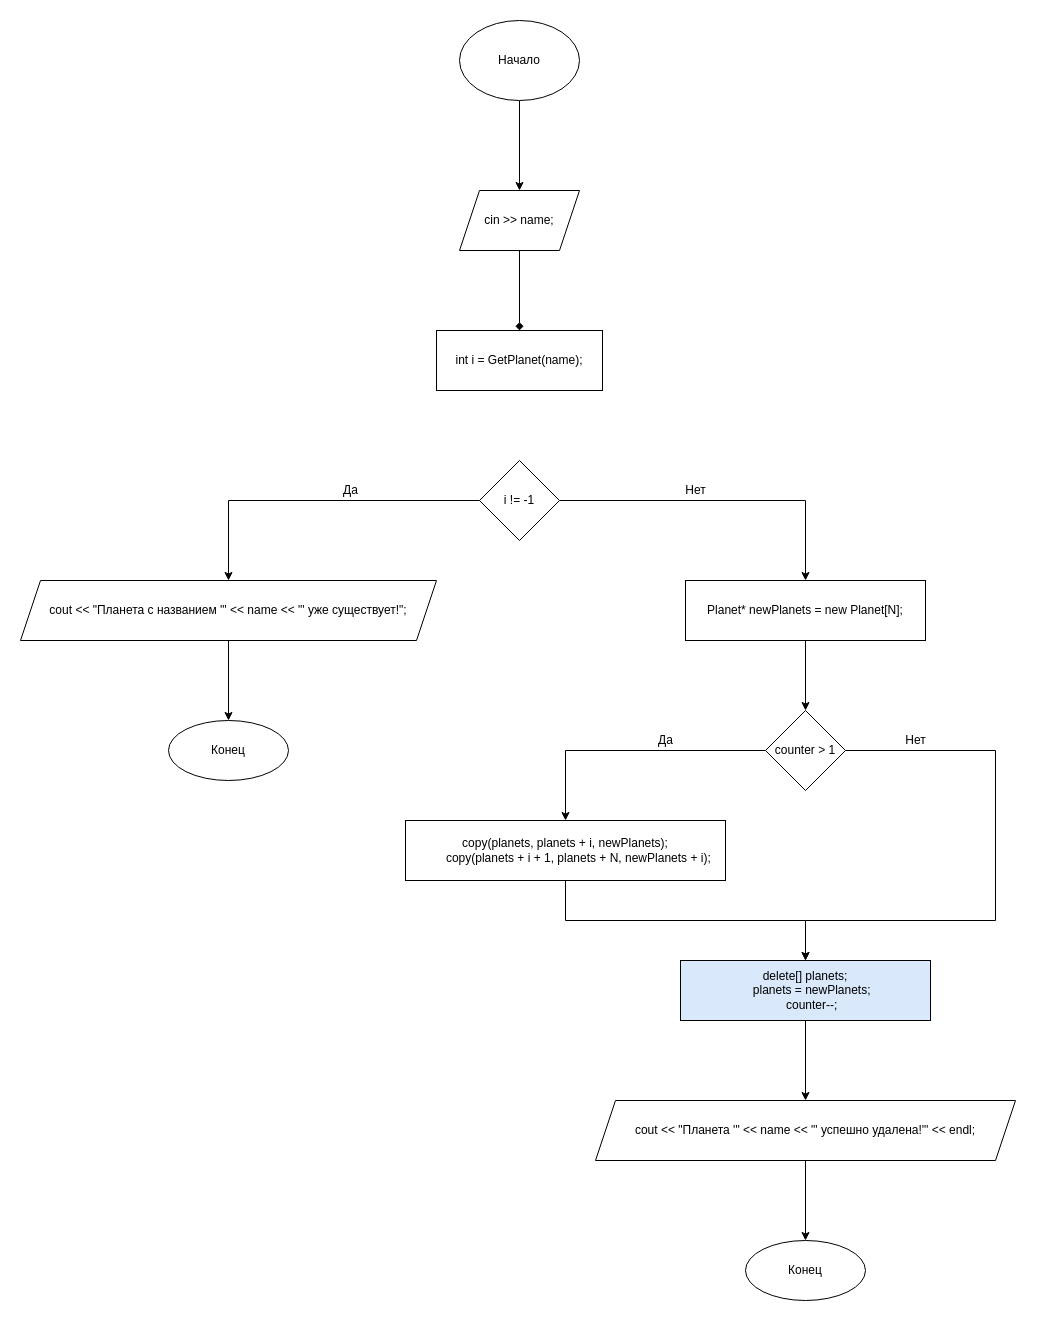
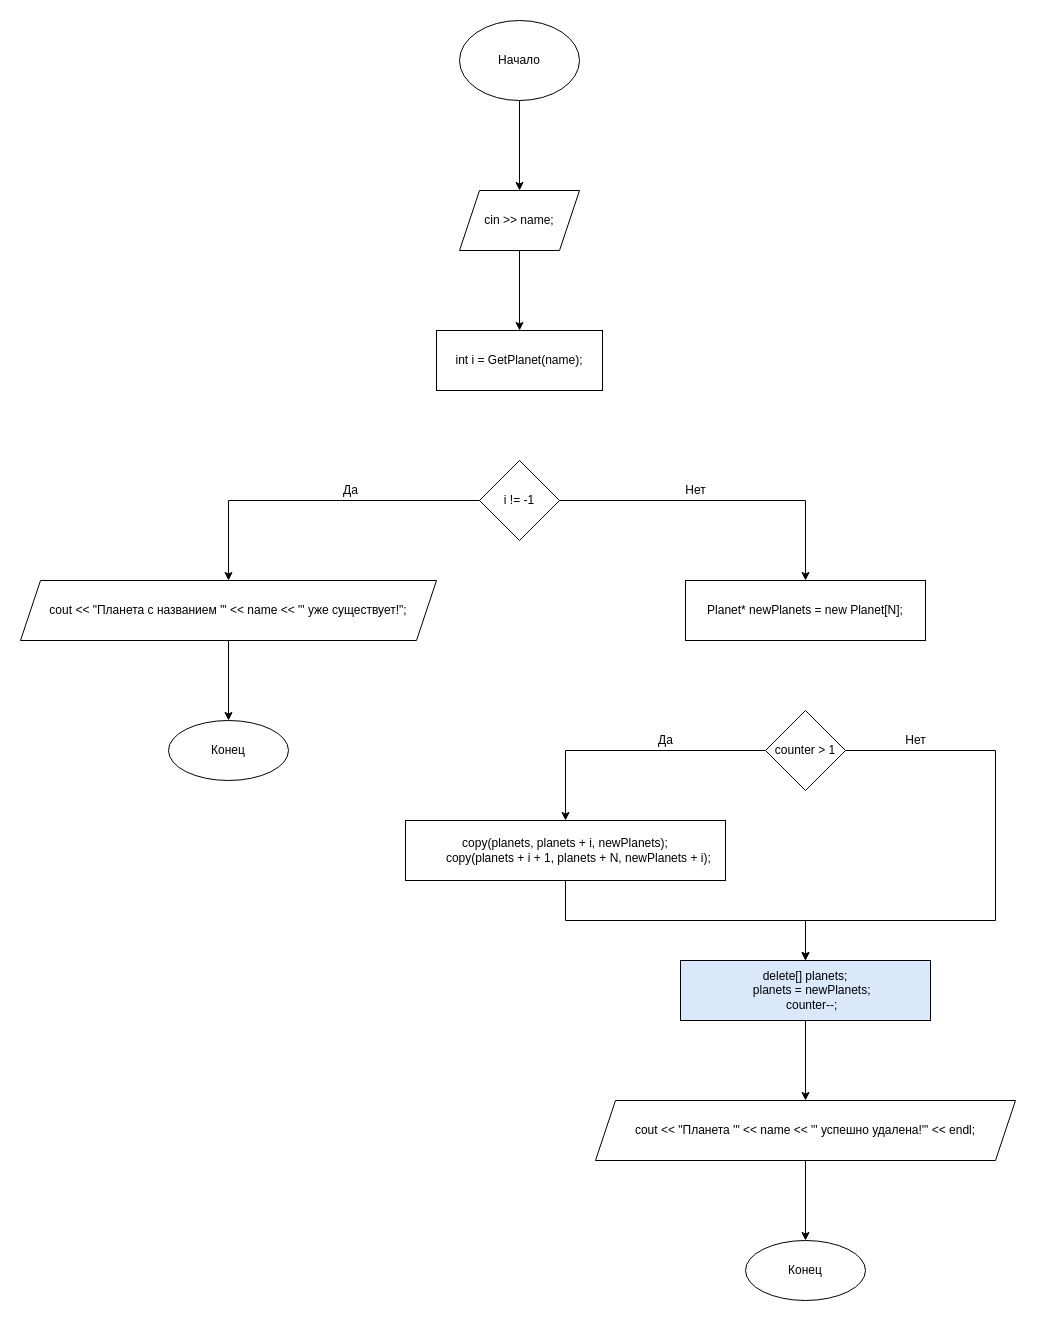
- <mxCell id="4" value="" style="edgeStyle=orthogonalEdgeStyle;rounded=0;orthogonalLoop=1;jettySize=auto;html=1;endArrow=diamond;" parent="1" source="5" target="6" edge="1"><mxGeometry relative="1" as="geometry" /></mxCell>
+ <mxCell id="4" value="" style="edgeStyle=orthogonalEdgeStyle;rounded=0;orthogonalLoop=1;jettySize=auto;html=1;" parent="1" source="5" target="6" edge="1"><mxGeometry relative="1" as="geometry" /></mxCell>
- <mxCell id="13" value="" style="edgeStyle=orthogonalEdgeStyle;rounded=0;orthogonalLoop=1;jettySize=auto;html=1;" parent="1" source="14" target="17" edge="1"><mxGeometry relative="1" as="geometry" /></mxCell>
